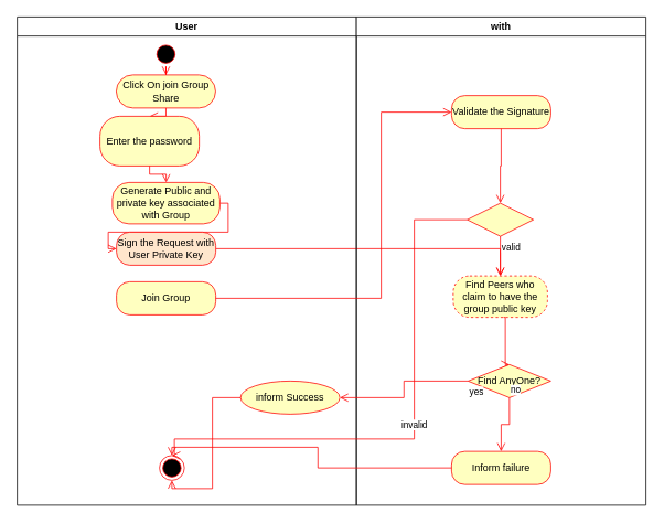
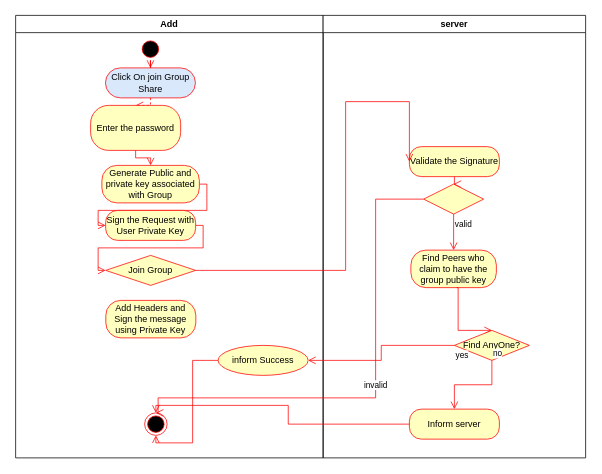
- <mxCell id="2" value="User" style="swimlane;" parent="1" vertex="1"><mxGeometry x="20" y="20" width="410" height="590" as="geometry" /></mxCell>
+ <mxCell id="2" value="Add" style="swimlane;" parent="1" vertex="1"><mxGeometry x="20" y="20" width="410" height="590" as="geometry" /></mxCell>
- <mxCell id="18" value="with" style="swimlane;" parent="1" vertex="1"><mxGeometry x="430" y="20" width="350" height="590" as="geometry" /></mxCell>
+ <mxCell id="18" value="server" style="swimlane;" parent="1" vertex="1"><mxGeometry x="430" y="20" width="350" height="590" as="geometry" /></mxCell>
- <mxCell id="5" value="Click On join Group Share" style="rounded=1;whiteSpace=wrap;html=1;arcSize=50;fontColor=#000000;fillColor=#ffffc0;strokeColor=#ff0000;" parent="2" vertex="1"><mxGeometry x="119.75" y="70" width="120" height="40" as="geometry" /></mxCell>
+ <mxCell id="5" value="Click On join Group Share" style="rounded=1;whiteSpace=wrap;html=1;arcSize=50;fontColor=#000000;fillColor=#dae8fc;strokeColor=#ff0000;" parent="2" vertex="1"><mxGeometry x="119.75" y="70" width="120" height="40" as="geometry" /></mxCell>
- <mxCell id="6" value="" style="edgeStyle=orthogonalEdgeStyle;html=1;verticalAlign=bottom;endArrow=open;endSize=8;strokeColor=#ff0000;rounded=0;entryX=0.5;entryY=0;entryDx=0;entryDy=0;" parent="2" source="5" target="7" edge="1"><mxGeometry relative="1" as="geometry"><mxPoint x="179.75" y="260" as="targetPoint" /><Array as="points" /></mxGeometry></mxCell>
+ <mxCell id="6" value="" style="edgeStyle=orthogonalEdgeStyle;html=1;verticalAlign=bottom;endArrow=open;endSize=8;strokeColor=#ff0000;rounded=0;entryX=0.5;entryY=0;entryDx=0;entryDy=0;dashed=1;" parent="2" source="5" target="7" edge="1"><mxGeometry relative="1" as="geometry"><mxPoint x="179.75" y="260" as="targetPoint" /><Array as="points" /></mxGeometry></mxCell>
- <mxCell id="19" value="Validate the Signature" style="rounded=1;whiteSpace=wrap;html=1;arcSize=40;fontColor=#000000;fillColor=#ffffc0;strokeColor=#ff0000;" vertex="1" parent="18"><mxGeometry x="115" y="95" width="120" height="40" as="geometry" /></mxCell>
+ <mxCell id="19" value="Validate the Signature" style="rounded=1;whiteSpace=wrap;html=1;arcSize=40;fontColor=#000000;fillColor=#ffffc0;strokeColor=#ff0000;" vertex="1" parent="18"><mxGeometry x="115" y="175" width="120" height="40" as="geometry" /></mxCell>
- <mxCell id="12" value="Sign the Request with User Private Key" style="rounded=1;whiteSpace=wrap;html=1;arcSize=40;fontColor=#000000;fillColor=#ffe6cc;strokeColor=#ff0000;" vertex="1" parent="2"><mxGeometry x="120" y="260" width="120" height="40" as="geometry" /></mxCell>
+ <mxCell id="12" value="Sign the Request with User Private Key" style="rounded=1;whiteSpace=wrap;html=1;arcSize=40;fontColor=#000000;fillColor=#ffffc0;strokeColor=#ff0000;" vertex="1" parent="2"><mxGeometry x="120" y="260" width="120" height="40" as="geometry" /></mxCell>
- <mxCell id="11" style="edgeStyle=orthogonalEdgeStyle;html=1;verticalAlign=bottom;endArrow=open;endSize=8;strokeColor=#ff0000;rounded=0;exitX=1;exitY=0.5;exitDx=0;exitDy=0;" edge="1" parent="2" source="12" target="21"><mxGeometry relative="1" as="geometry" /></mxCell>
+ <mxCell id="11" style="edgeStyle=orthogonalEdgeStyle;html=1;verticalAlign=bottom;endArrow=open;endSize=8;strokeColor=#ff0000;rounded=0;entryX=0;entryY=0.5;entryDx=0;entryDy=0;exitX=1;exitY=0.5;exitDx=0;exitDy=0;" edge="1" parent="2" source="12" target="14"><mxGeometry relative="1" as="geometry" /></mxCell>
- <mxCell id="21" value="Find Peers who claim to have the group public key" style="rounded=1;whiteSpace=wrap;html=1;arcSize=40;fontColor=#000000;fillColor=#ffffc0;strokeColor=#ff0000;dashed=1;" vertex="1" parent="18"><mxGeometry x="117" y="313" width="114" height="50" as="geometry" /></mxCell>
+ <mxCell id="21" value="Find Peers who claim to have the group public key" style="rounded=1;whiteSpace=wrap;html=1;arcSize=40;fontColor=#000000;fillColor=#ffffc0;strokeColor=#ff0000;" vertex="1" parent="18"><mxGeometry x="117" y="313" width="114" height="50" as="geometry" /></mxCell>
- <mxCell id="14" value="Join Group" style="rounded=1;whiteSpace=wrap;html=1;arcSize=40;fontColor=#000000;fillColor=#ffffc0;strokeColor=#ff0000;" vertex="1" parent="2"><mxGeometry x="120" y="320" width="120" height="40" as="geometry" /></mxCell>
+ <mxCell id="14" value="Join Group" style="rhombus;whiteSpace=wrap;html=1;arcSize=40;fontColor=#000000;fillColor=#ffffc0;strokeColor=#ff0000;" vertex="1" parent="2"><mxGeometry x="120" y="320" width="120" height="40" as="geometry" /></mxCell>
+ <mxCell id="13" value="Add Headers and Sign the message using Private Key" style="rounded=1;whiteSpace=wrap;html=1;arcSize=40;fontColor=#000000;fillColor=#ffffc0;strokeColor=#ff0000;" vertex="1" parent="2"><mxGeometry x="120.25" y="380" width="120" height="50" as="geometry" /></mxCell>
- <mxCell id="26" value="Find AnyOne?" style="rhombus;whiteSpace=wrap;html=1;fontColor=#000000;fillColor=#ffffc0;strokeColor=#ff0000;" vertex="1" parent="18"><mxGeometry x="135" y="420" width="100" height="40" as="geometry" /></mxCell>
+ <mxCell id="26" value="Find AnyOne?" style="rhombus;whiteSpace=wrap;html=1;fontColor=#000000;fillColor=#ffffc0;strokeColor=#ff0000;" vertex="1" parent="18"><mxGeometry x="175" y="420" width="100" height="40" as="geometry" /></mxCell>
- <mxCell id="22" value="Inform failure" style="rounded=1;whiteSpace=wrap;html=1;arcSize=40;fontColor=#000000;fillColor=#ffffc0;strokeColor=#ff0000;" vertex="1" parent="18"><mxGeometry x="115" y="525" width="120" height="40" as="geometry" /></mxCell>
+ <mxCell id="22" value="Inform server" style="rounded=1;whiteSpace=wrap;html=1;arcSize=40;fontColor=#000000;fillColor=#ffffc0;strokeColor=#ff0000;" vertex="1" parent="18"><mxGeometry x="115" y="525" width="120" height="40" as="geometry" /></mxCell>
